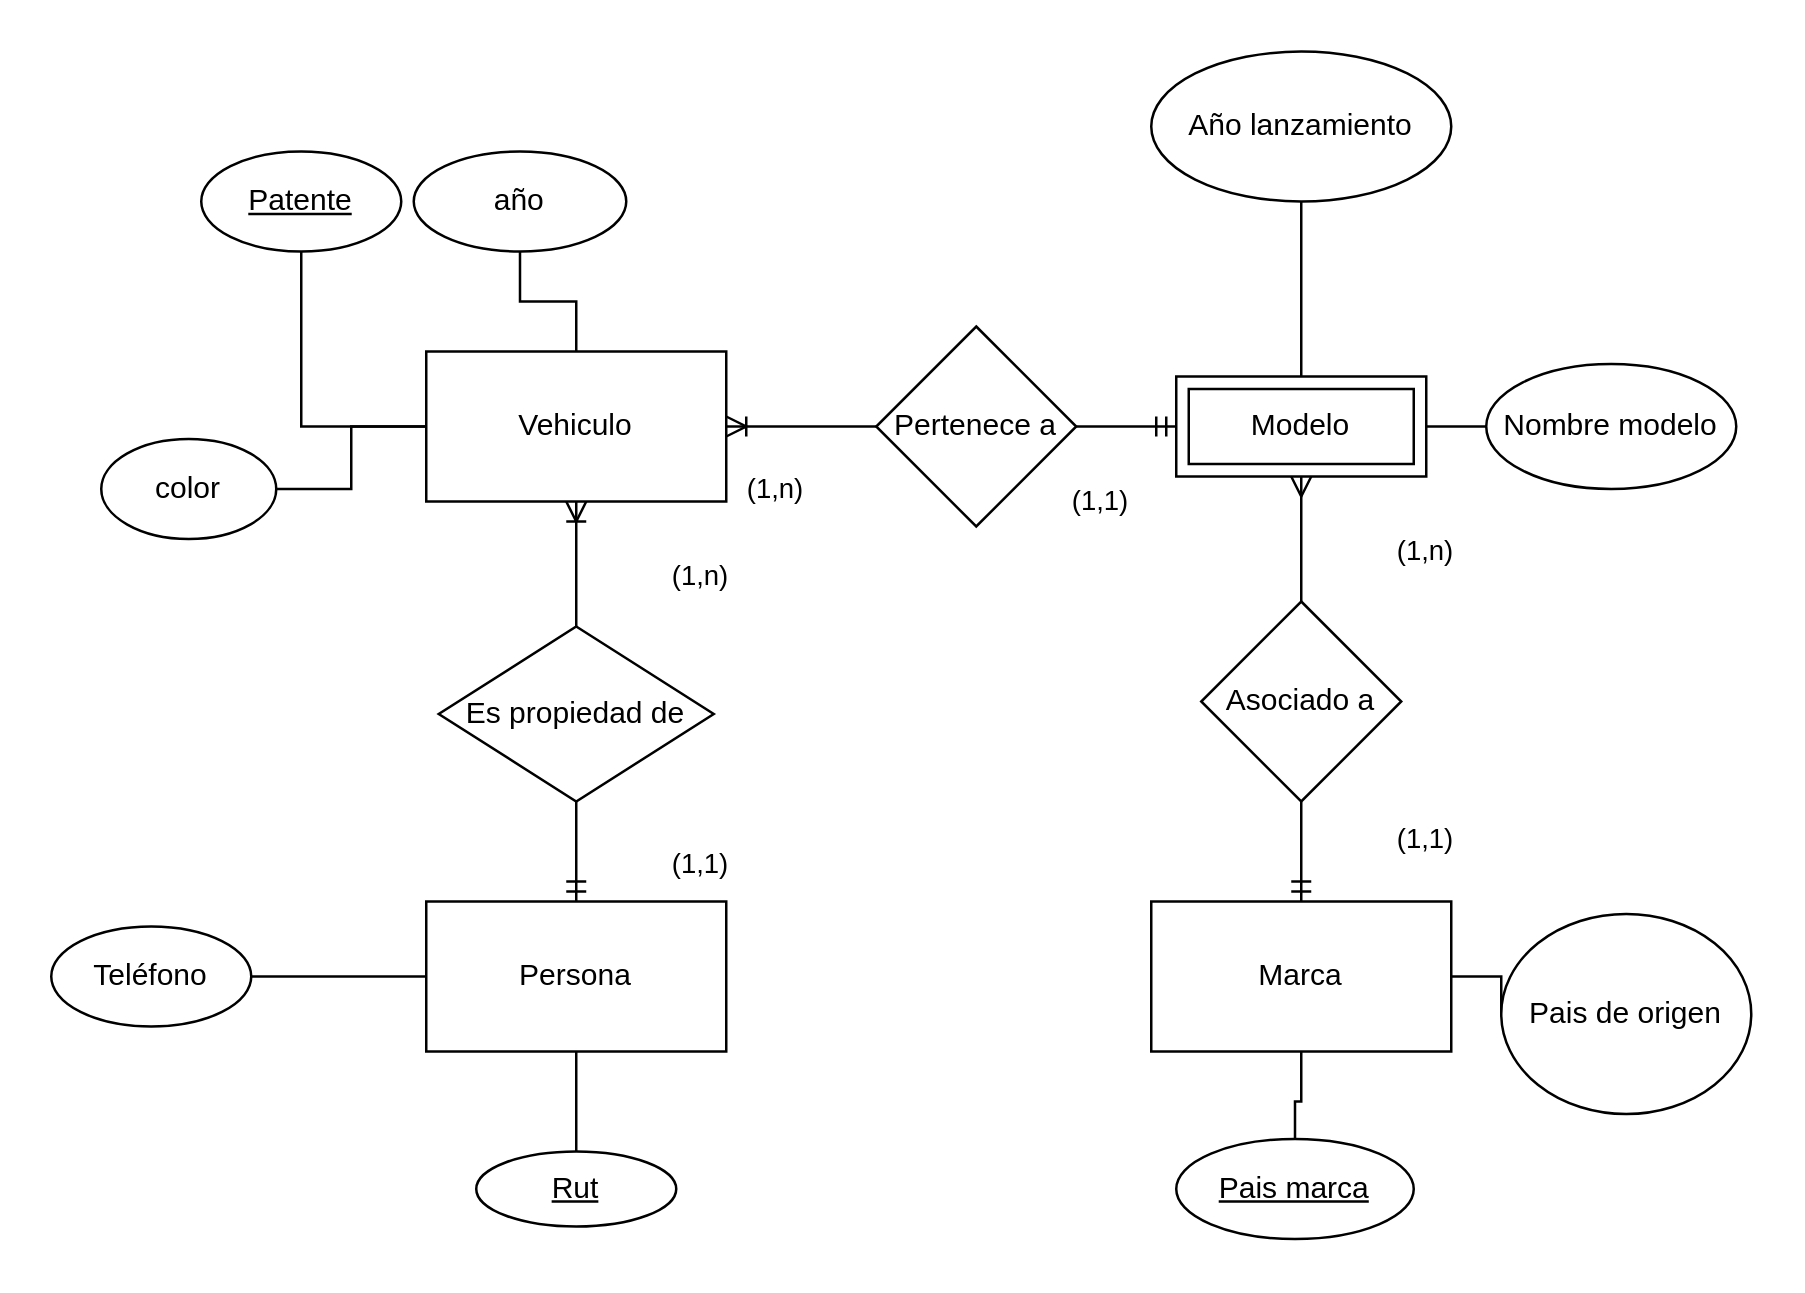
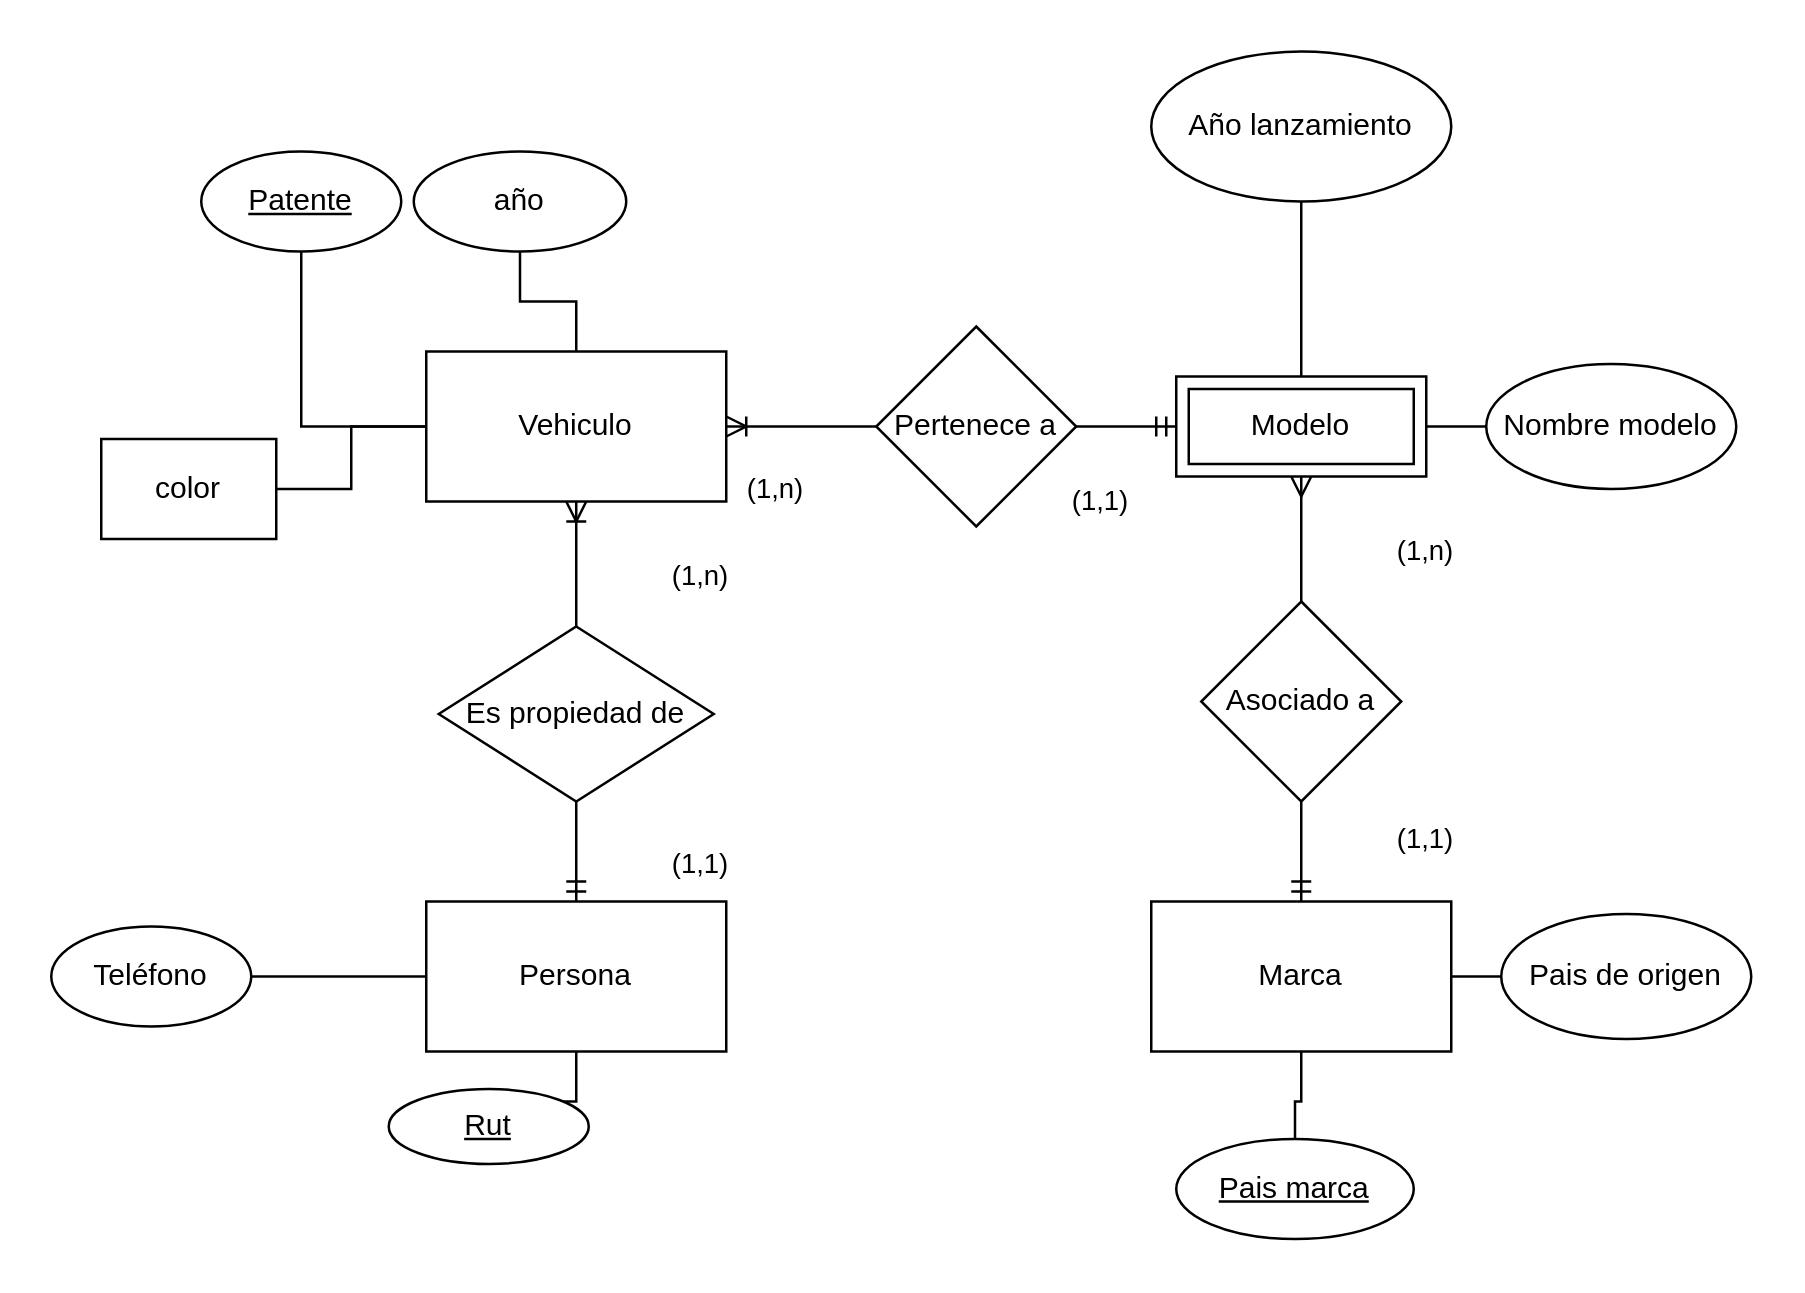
- <mxCell id="30" value="color" style="ellipse;whiteSpace=wrap;html=1;" parent="1" vertex="1"><mxGeometry x="40" y="175" width="70" height="40" as="geometry" /></mxCell>
+ <mxCell id="30" value="color" style="whiteSpace=wrap;html=1;rounded=0;" parent="1" vertex="1"><mxGeometry x="40" y="175" width="70" height="40" as="geometry" /></mxCell>
- <mxCell id="35" value="Pais de origen" style="ellipse;whiteSpace=wrap;html=1;" parent="1" vertex="1"><mxGeometry x="600" y="365" width="100" height="80" as="geometry" /></mxCell>
+ <mxCell id="35" value="Pais de origen" style="ellipse;whiteSpace=wrap;html=1;" parent="1" vertex="1"><mxGeometry x="600" y="365" width="100" height="50" as="geometry" /></mxCell>
- <mxCell id="36" value="&lt;u&gt;Rut&lt;/u&gt;" style="ellipse;whiteSpace=wrap;html=1;" parent="1" vertex="1"><mxGeometry x="190" y="460" width="80" height="30" as="geometry" /></mxCell>
+ <mxCell id="36" value="&lt;u&gt;Rut&lt;/u&gt;" style="ellipse;whiteSpace=wrap;html=1;" parent="1" vertex="1"><mxGeometry x="155" y="435" width="80" height="30" as="geometry" /></mxCell>
